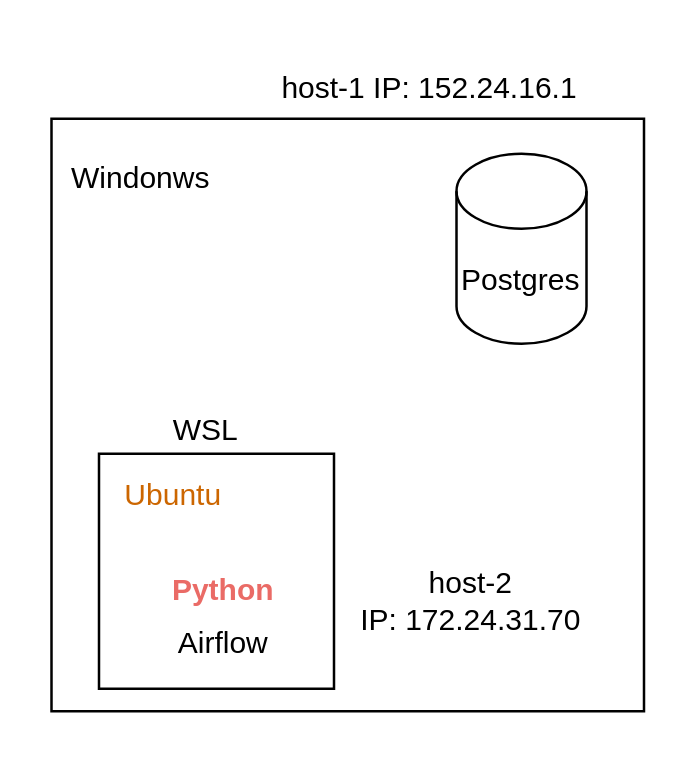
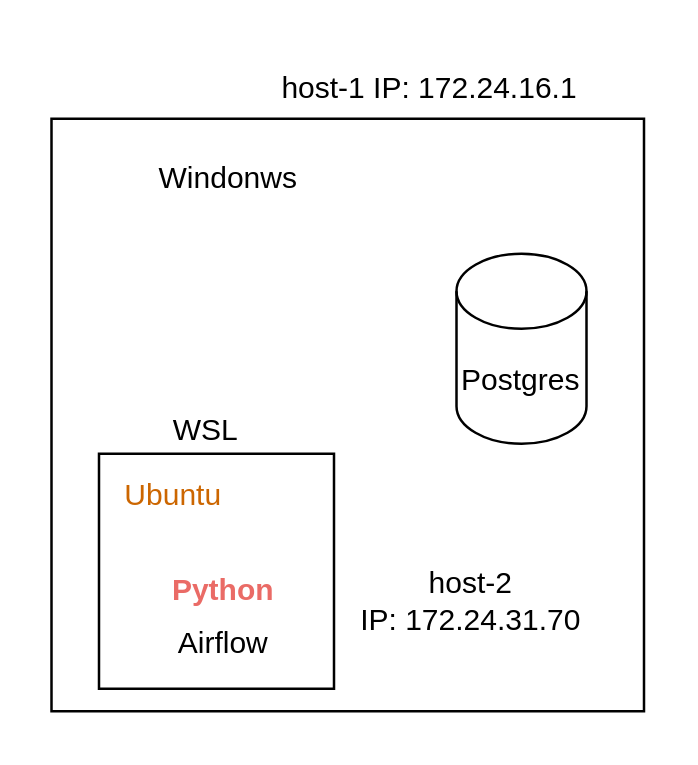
- <mxCell id="5" value="host-1 IP:&amp;nbsp;152.24.16.1" style="text;html=1;align=center;verticalAlign=middle;whiteSpace=wrap;rounded=0;" vertex="1" parent="1"><mxGeometry x="101" y="20" width="141" height="30" as="geometry" /></mxCell>
+ <mxCell id="5" value="host-1 IP:&amp;nbsp;172.24.16.1" style="text;html=1;align=center;verticalAlign=middle;whiteSpace=wrap;rounded=0;" vertex="1" parent="1"><mxGeometry x="101" y="20" width="141" height="30" as="geometry" /></mxCell>
- <mxCell id="3" value="Windonws" style="text;html=1;align=center;verticalAlign=middle;whiteSpace=wrap;rounded=0;" vertex="1" parent="1"><mxGeometry x="26" y="56" width="60" height="30" as="geometry" /></mxCell>
+ <mxCell id="3" value="Windonws" style="text;html=1;align=center;verticalAlign=middle;whiteSpace=wrap;rounded=0;" vertex="1" parent="1"><mxGeometry x="61" y="56" width="60" height="30" as="geometry" /></mxCell>
- <mxCell id="4" value="Postgres" style="shape=cylinder3;whiteSpace=wrap;html=1;boundedLbl=1;backgroundOutline=1;size=15;" vertex="1" parent="1"><mxGeometry x="182" y="61" width="52" height="76" as="geometry" /></mxCell>
+ <mxCell id="4" value="Postgres" style="shape=cylinder3;whiteSpace=wrap;html=1;boundedLbl=1;backgroundOutline=1;size=15;" vertex="1" parent="1"><mxGeometry x="182" y="101" width="52" height="76" as="geometry" /></mxCell>
